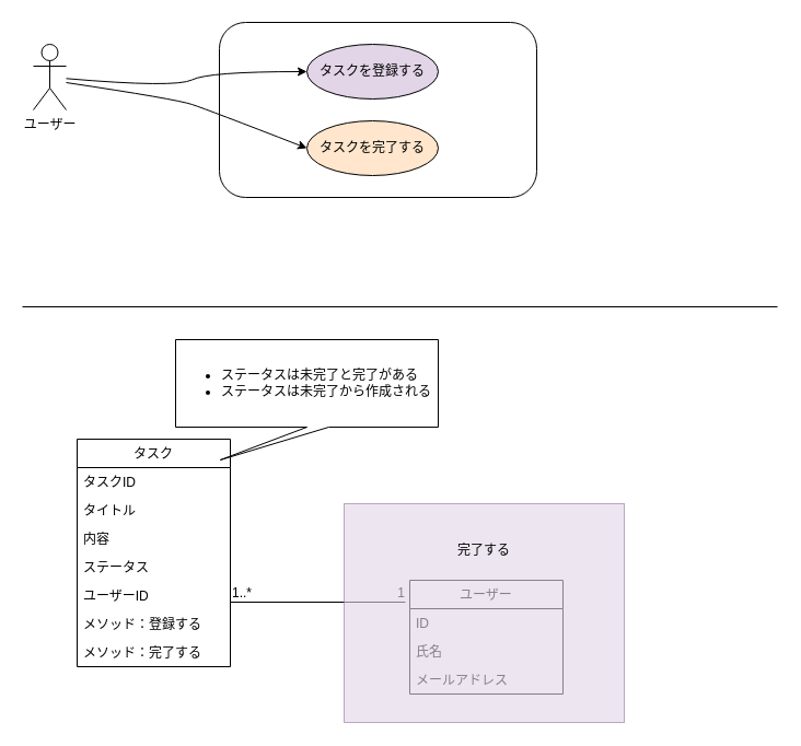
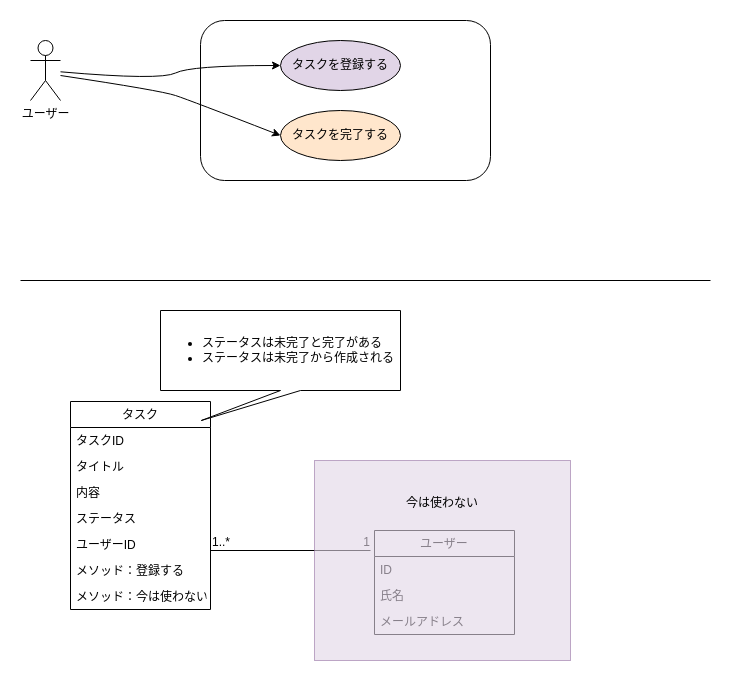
- <mxCell id="25" value="完了する&lt;br&gt;&lt;br&gt;&lt;br&gt;&lt;br&gt;&lt;br&gt;&lt;br&gt;&lt;br&gt;&lt;br&gt;&lt;br&gt;" style="rounded=0;whiteSpace=wrap;html=1;fillColor=#e1d5e7;strokeColor=#9673a6;opacity=60;" vertex="1" parent="1"><mxGeometry x="314" y="460" width="256" height="200" as="geometry" /></mxCell>
+ <mxCell id="25" value="今は使わない&lt;br&gt;&lt;br&gt;&lt;br&gt;&lt;br&gt;&lt;br&gt;&lt;br&gt;&lt;br&gt;&lt;br&gt;&lt;br&gt;" style="rounded=0;whiteSpace=wrap;html=1;fillColor=#e1d5e7;strokeColor=#9673a6;opacity=60;" vertex="1" parent="1"><mxGeometry x="314" y="460" width="256" height="200" as="geometry" /></mxCell>
- <mxCell id="16" value="メソッド：完了する" style="text;strokeColor=none;fillColor=none;align=left;verticalAlign=top;spacingLeft=4;spacingRight=4;overflow=hidden;rotatable=0;points=[[0,0.5],[1,0.5]];portConstraint=eastwest;" vertex="1" parent="9"><mxGeometry y="182" width="140" height="26" as="geometry" /></mxCell>
+ <mxCell id="16" value="メソッド：今は使わない" style="text;strokeColor=none;fillColor=none;align=left;verticalAlign=top;spacingLeft=4;spacingRight=4;overflow=hidden;rotatable=0;points=[[0,0.5],[1,0.5]];portConstraint=eastwest;" vertex="1" parent="9"><mxGeometry y="182" width="140" height="26" as="geometry" /></mxCell>
